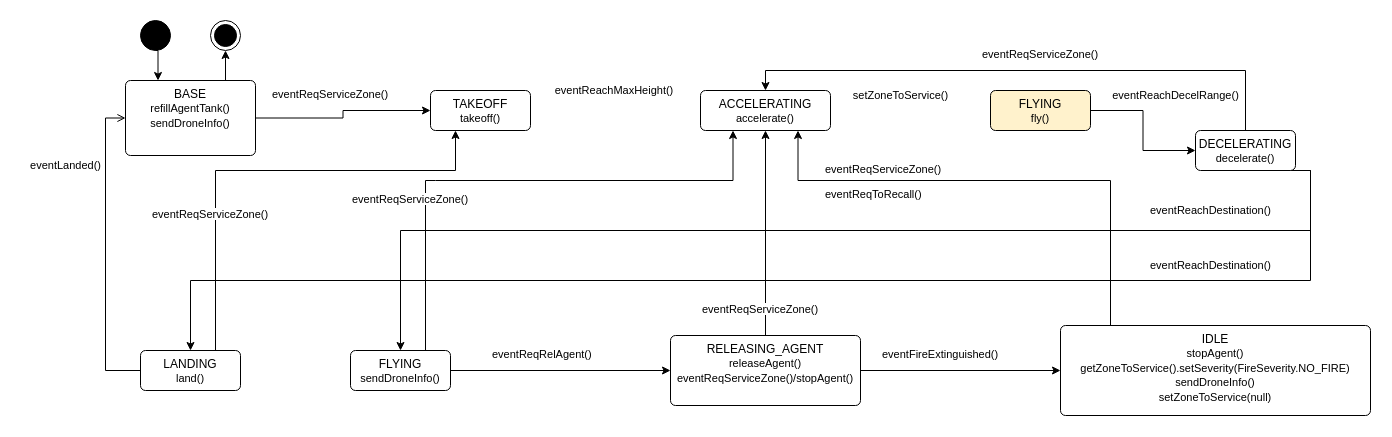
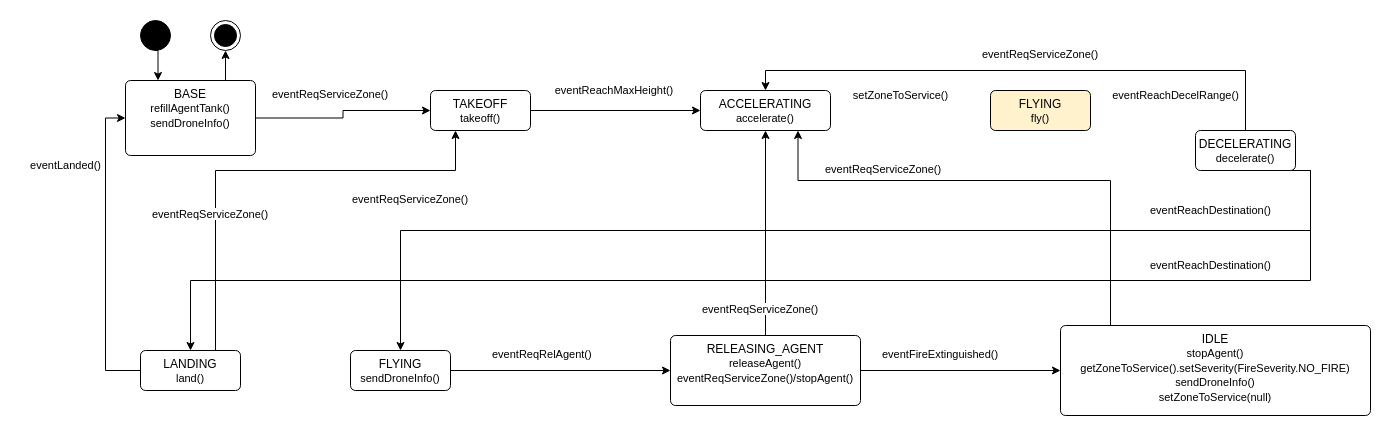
+ <mxCell id="5" style="edgeStyle=orthogonalEdgeStyle;rounded=0;orthogonalLoop=1;jettySize=auto;html=1;exitX=1;exitY=0.5;exitDx=0;exitDy=0;" parent="1" source="6" target="7" edge="1"><mxGeometry relative="1" as="geometry" /></mxCell>
- <mxCell id="14" style="edgeStyle=orthogonalEdgeStyle;rounded=0;orthogonalLoop=1;jettySize=auto;html=1;exitX=0;exitY=0.5;exitDx=0;exitDy=0;entryX=0;entryY=0.5;entryDx=0;entryDy=0;endArrow=open;" parent="1" source="16" target="4" edge="1"><mxGeometry relative="1" as="geometry" /></mxCell>
+ <mxCell id="14" style="edgeStyle=orthogonalEdgeStyle;rounded=0;orthogonalLoop=1;jettySize=auto;html=1;exitX=0;exitY=0.5;exitDx=0;exitDy=0;entryX=0;entryY=0.5;entryDx=0;entryDy=0;" parent="1" source="16" target="4" edge="1"><mxGeometry relative="1" as="geometry" /></mxCell>
- <mxCell id="8" style="edgeStyle=orthogonalEdgeStyle;rounded=0;orthogonalLoop=1;jettySize=auto;html=1;exitX=1;exitY=0.5;exitDx=0;exitDy=0;entryX=0;entryY=0.5;entryDx=0;entryDy=0;" parent="1" source="9" target="13" edge="1"><mxGeometry relative="1" as="geometry" /></mxCell>
- <mxCell id="18" style="edgeStyle=orthogonalEdgeStyle;rounded=0;orthogonalLoop=1;jettySize=auto;html=1;exitX=0.75;exitY=0;exitDx=0;exitDy=0;entryX=0.25;entryY=1;entryDx=0;entryDy=0;" parent="1" source="19" target="7" edge="1"><mxGeometry relative="1" as="geometry"><Array as="points"><mxPoint x="435" y="180" /><mxPoint x="620" y="180" /></Array></mxGeometry></mxCell>
- <mxCell id="42" value="&lt;div&gt;&lt;span style=&quot;color: rgb(0, 0, 0); font-family: Helvetica; font-size: 11px; font-style: normal; font-variant-ligatures: normal; font-variant-caps: normal; font-weight: 400; letter-spacing: normal; orphans: 2; text-align: center; text-indent: 0px; text-transform: none; widows: 2; word-spacing: 0px; -webkit-text-stroke-width: 0px; white-space: nowrap; background-color: rgb(255, 255, 255); text-decoration-thickness: initial; text-decoration-style: initial; text-decoration-color: initial; float: none; display: inline !important;&quot;&gt;eventReqToRecall()&lt;/span&gt;&lt;/div&gt;" style="text;whiteSpace=wrap;html=1;" parent="1" vertex="1"><mxGeometry x="822.5" y="180" width="265" height="20" as="geometry" /></mxCell>
